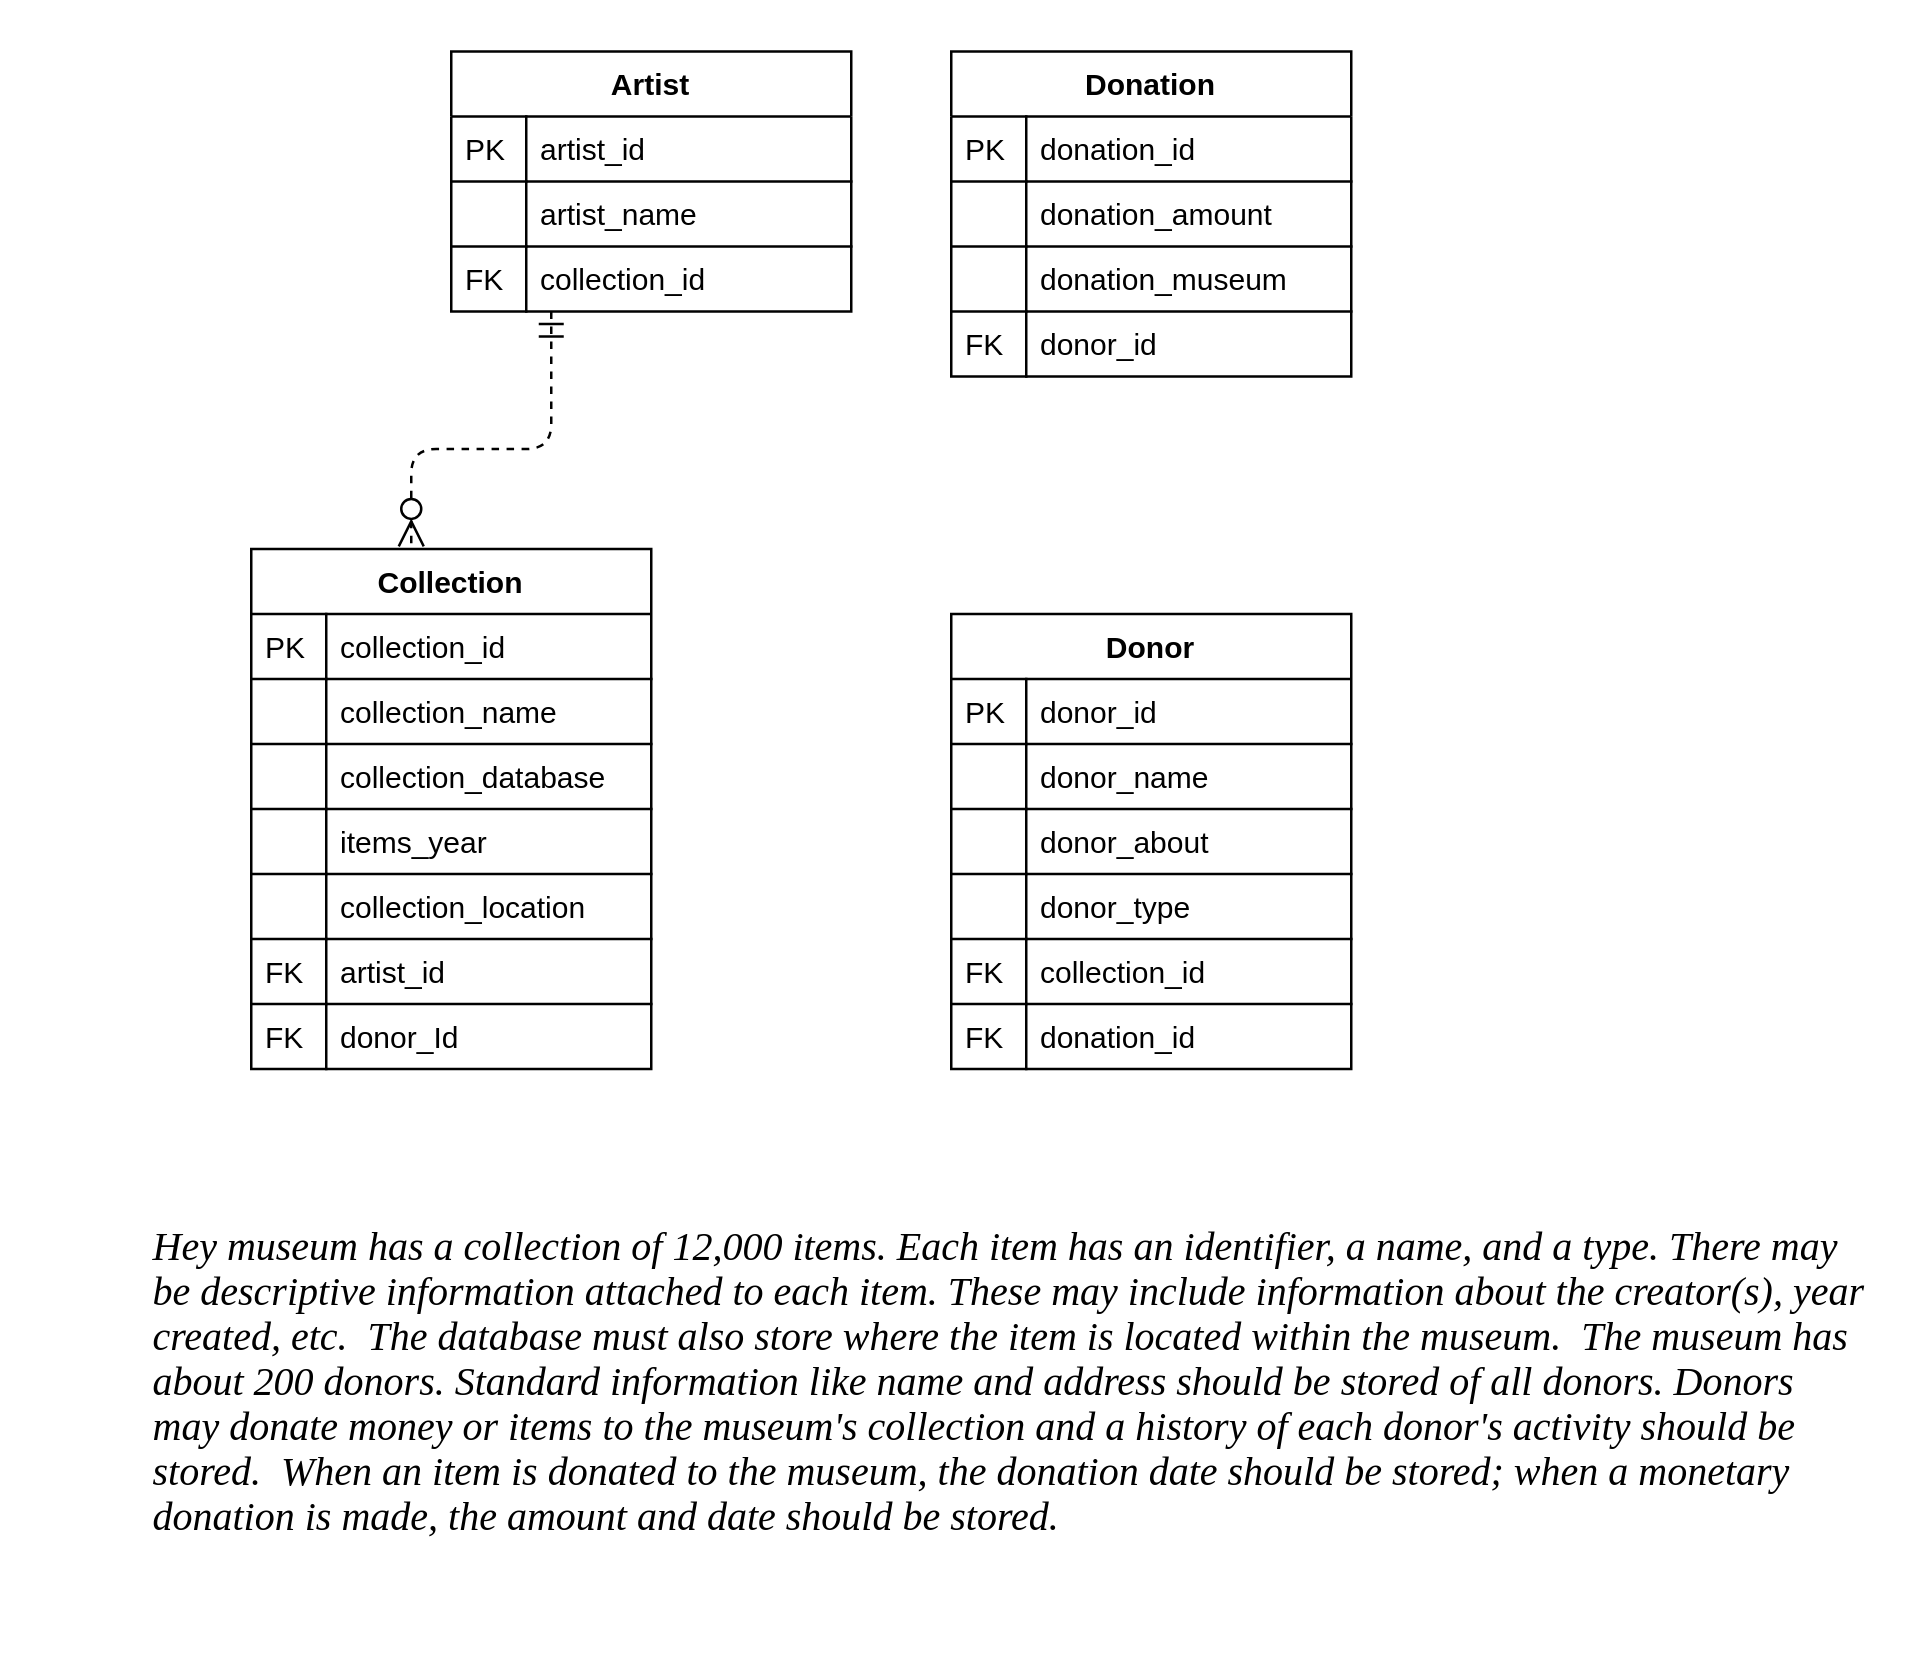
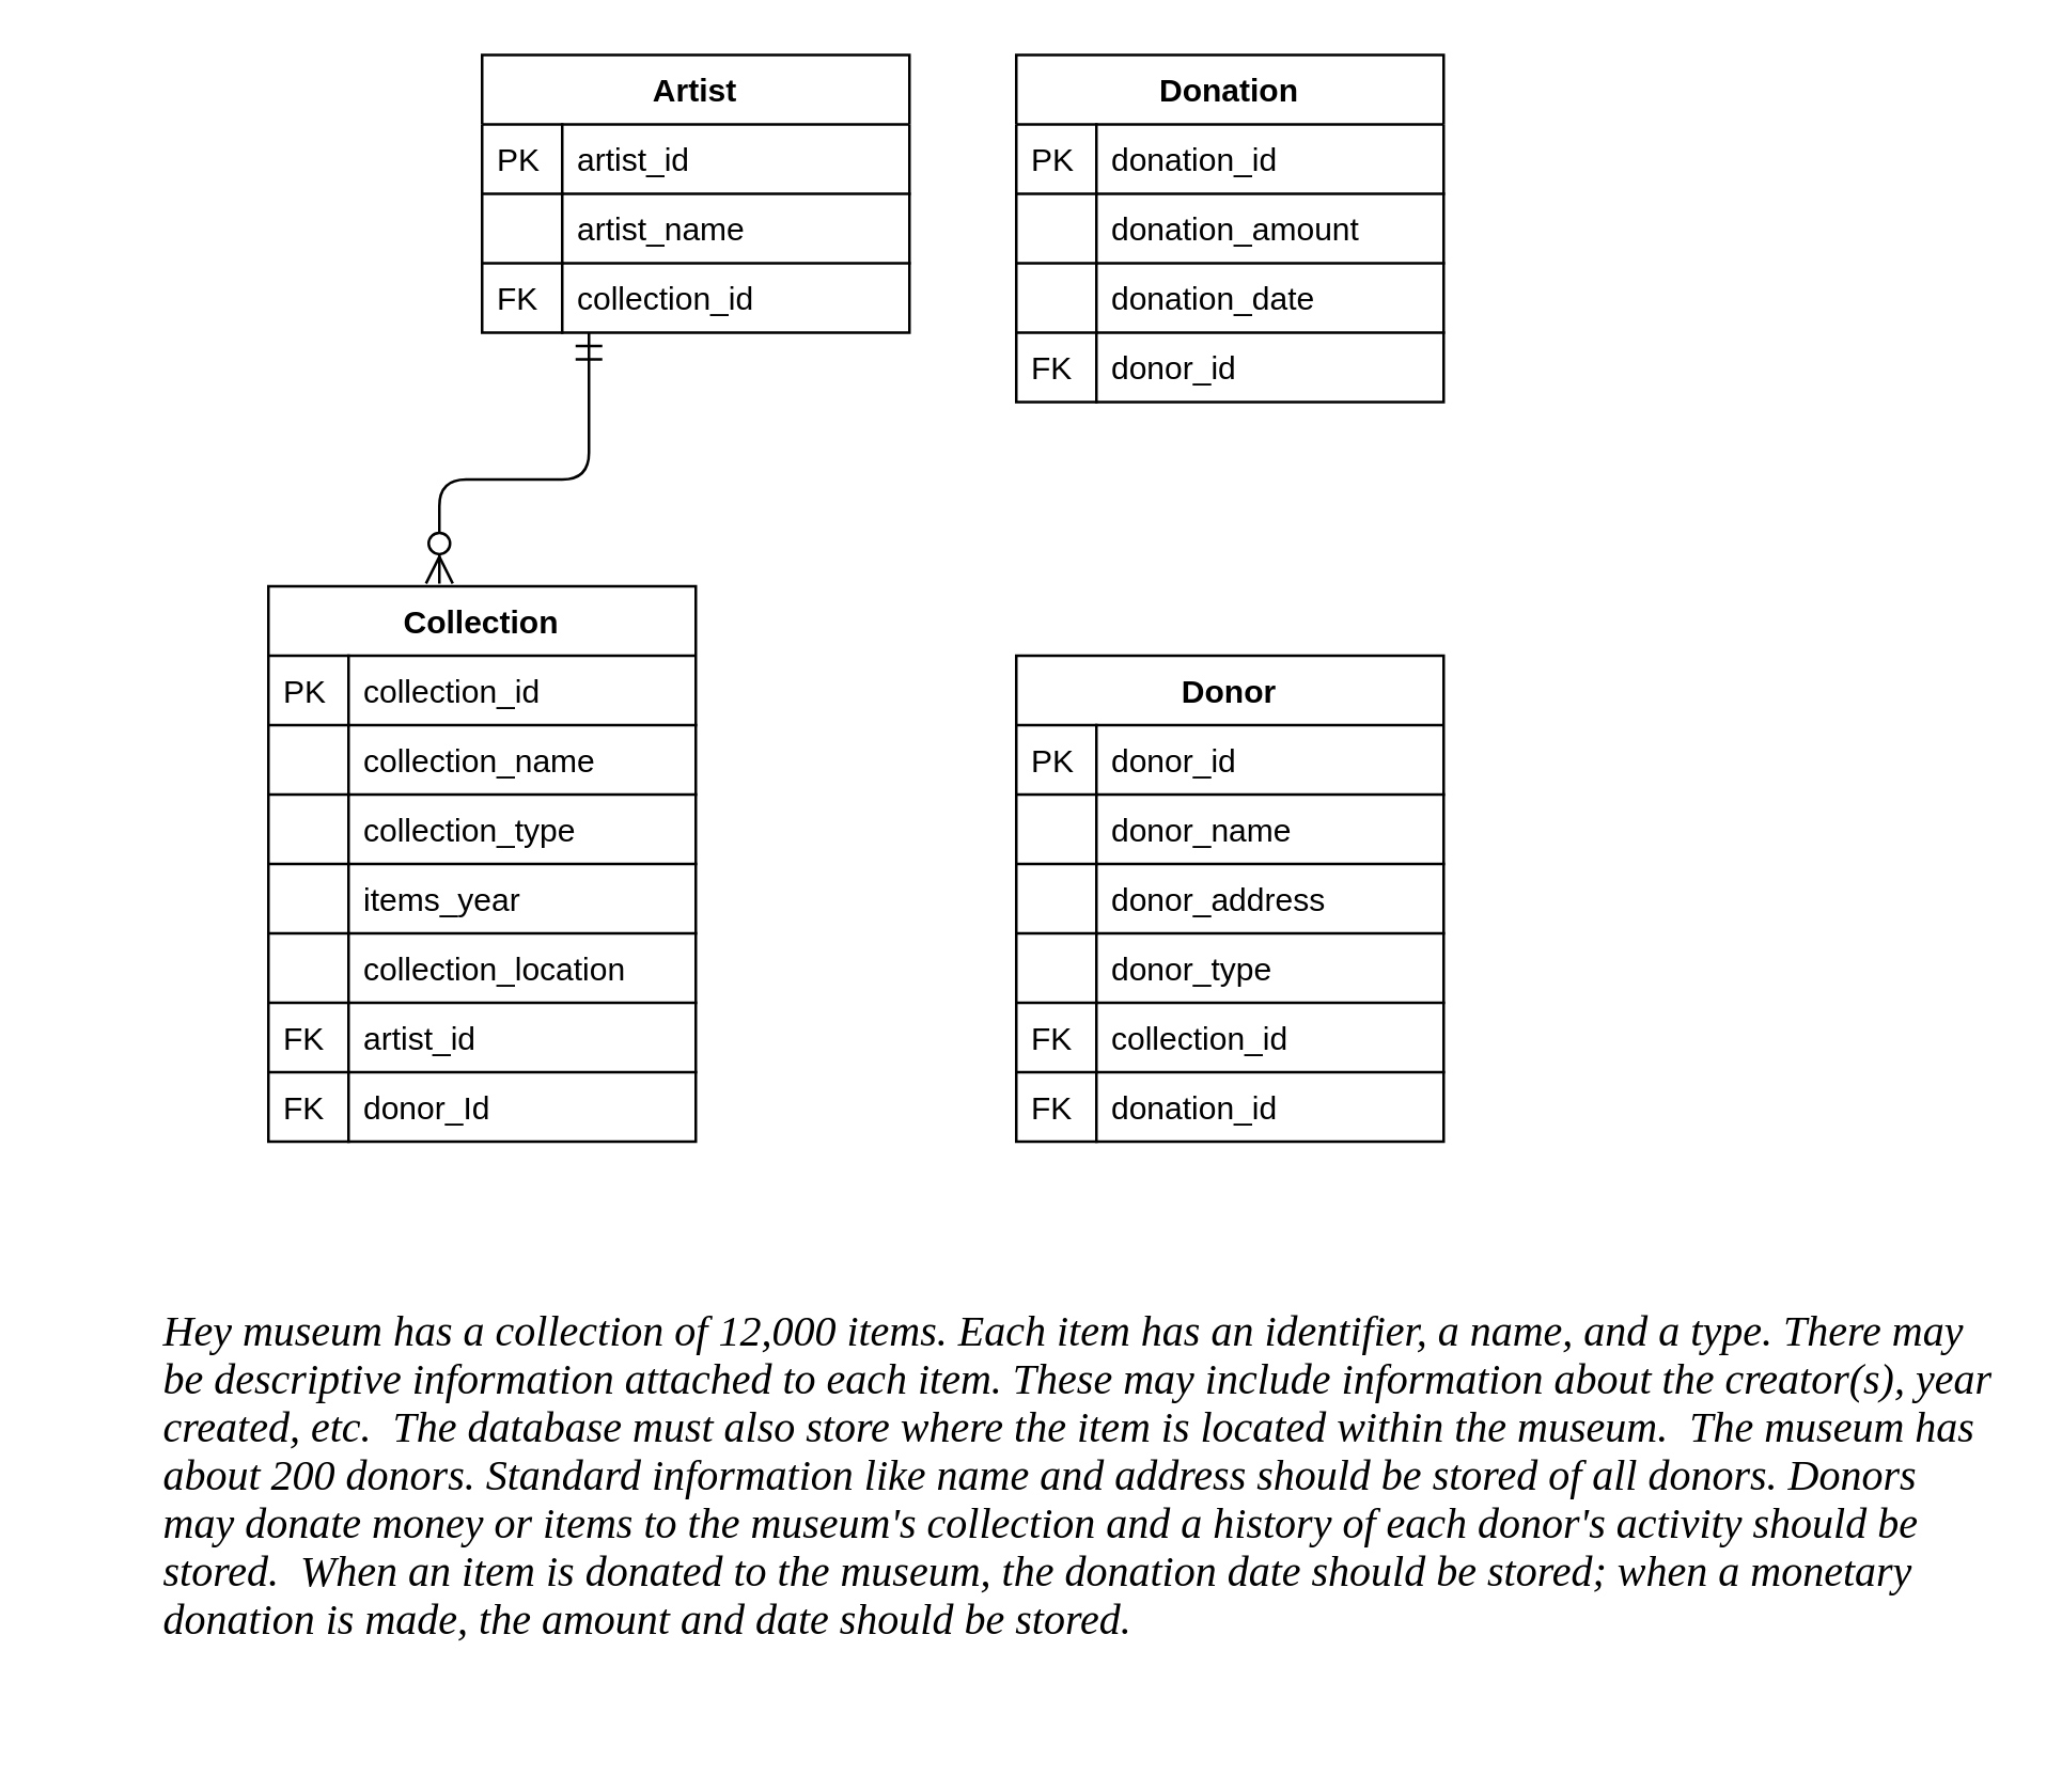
- <mxCell id="31" value="donation_museum" style="shape=partialRectangle;top=0;left=0;right=0;bottom=1;align=left;verticalAlign=top;fillColor=none;spacingLeft=34;spacingRight=4;overflow=hidden;rotatable=0;points=[[0,0.5],[1,0.5]];portConstraint=eastwest;dropTarget=0;fontSize=12;" parent="26" vertex="1"><mxGeometry y="78" width="160" height="26" as="geometry" /></mxCell>
+ <mxCell id="31" value="donation_date" style="shape=partialRectangle;top=0;left=0;right=0;bottom=1;align=left;verticalAlign=top;fillColor=none;spacingLeft=34;spacingRight=4;overflow=hidden;rotatable=0;points=[[0,0.5],[1,0.5]];portConstraint=eastwest;dropTarget=0;fontSize=12;" parent="26" vertex="1"><mxGeometry y="78" width="160" height="26" as="geometry" /></mxCell>
- <mxCell id="2" value="" style="edgeStyle=orthogonalEdgeStyle;endArrow=ERzeroToMany;startArrow=ERmandOne;shadow=0;strokeWidth=1;endSize=8;startSize=8;entryX=0.4;entryY=-0.005;entryDx=0;entryDy=0;entryPerimeter=0;exitX=0.25;exitY=1;exitDx=0;exitDy=0;dashed=1;" parent="1" source="19" target="4" edge="1"><mxGeometry width="100" height="100" relative="1" as="geometry"><mxPoint x="240" y="179" as="sourcePoint" /><mxPoint x="380" y="18" as="targetPoint" /><Array as="points"><mxPoint x="220" y="179" /><mxPoint x="164" y="179" /></Array></mxGeometry></mxCell>
+ <mxCell id="2" value="" style="edgeStyle=orthogonalEdgeStyle;endArrow=ERzeroToMany;startArrow=ERmandOne;shadow=0;strokeWidth=1;endSize=8;startSize=8;entryX=0.4;entryY=-0.005;entryDx=0;entryDy=0;entryPerimeter=0;exitX=0.25;exitY=1;exitDx=0;exitDy=0;" parent="1" source="19" target="4" edge="1"><mxGeometry width="100" height="100" relative="1" as="geometry"><mxPoint x="240" y="179" as="sourcePoint" /><mxPoint x="380" y="18" as="targetPoint" /><Array as="points"><mxPoint x="220" y="179" /><mxPoint x="164" y="179" /></Array></mxGeometry></mxCell>
- <mxCell id="9" value="collection_database" style="shape=partialRectangle;top=0;left=0;right=0;bottom=1;align=left;verticalAlign=top;fillColor=none;spacingLeft=34;spacingRight=4;overflow=hidden;rotatable=0;points=[[0,0.5],[1,0.5]];portConstraint=eastwest;dropTarget=0;fontSize=12;" parent="4" vertex="1"><mxGeometry y="78" width="160" height="26" as="geometry" /></mxCell>
+ <mxCell id="9" value="collection_type" style="shape=partialRectangle;top=0;left=0;right=0;bottom=1;align=left;verticalAlign=top;fillColor=none;spacingLeft=34;spacingRight=4;overflow=hidden;rotatable=0;points=[[0,0.5],[1,0.5]];portConstraint=eastwest;dropTarget=0;fontSize=12;" parent="4" vertex="1"><mxGeometry y="78" width="160" height="26" as="geometry" /></mxCell>
- <mxCell id="40" value="donor_about" style="shape=partialRectangle;top=0;left=0;right=0;bottom=1;align=left;verticalAlign=top;fillColor=none;spacingLeft=34;spacingRight=4;overflow=hidden;rotatable=0;points=[[0,0.5],[1,0.5]];portConstraint=eastwest;dropTarget=0;fontSize=12;" parent="35" vertex="1"><mxGeometry y="78" width="160" height="26" as="geometry" /></mxCell>
+ <mxCell id="40" value="donor_address" style="shape=partialRectangle;top=0;left=0;right=0;bottom=1;align=left;verticalAlign=top;fillColor=none;spacingLeft=34;spacingRight=4;overflow=hidden;rotatable=0;points=[[0,0.5],[1,0.5]];portConstraint=eastwest;dropTarget=0;fontSize=12;" parent="35" vertex="1"><mxGeometry y="78" width="160" height="26" as="geometry" /></mxCell>
